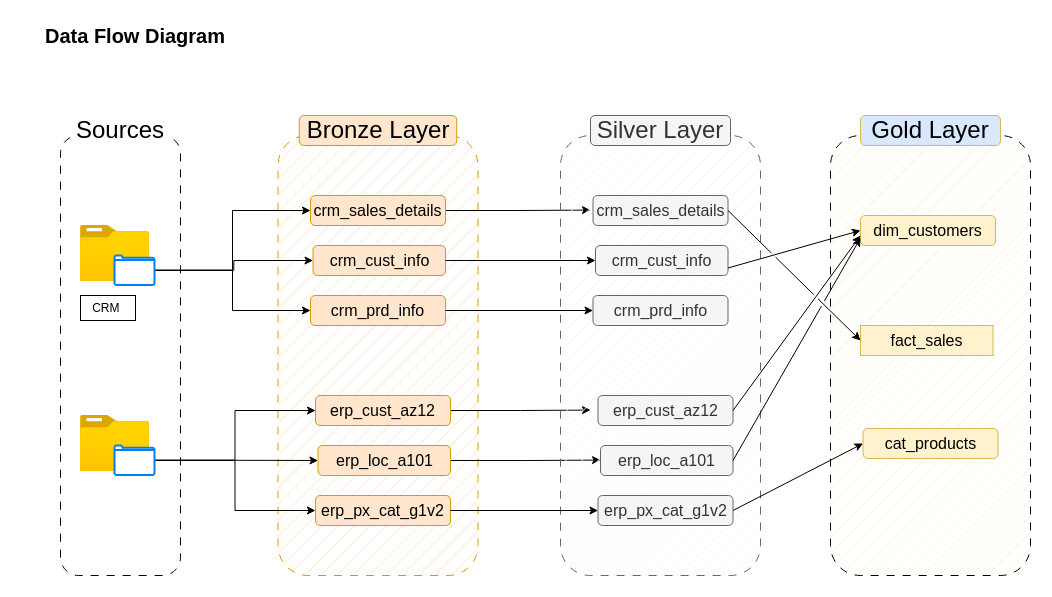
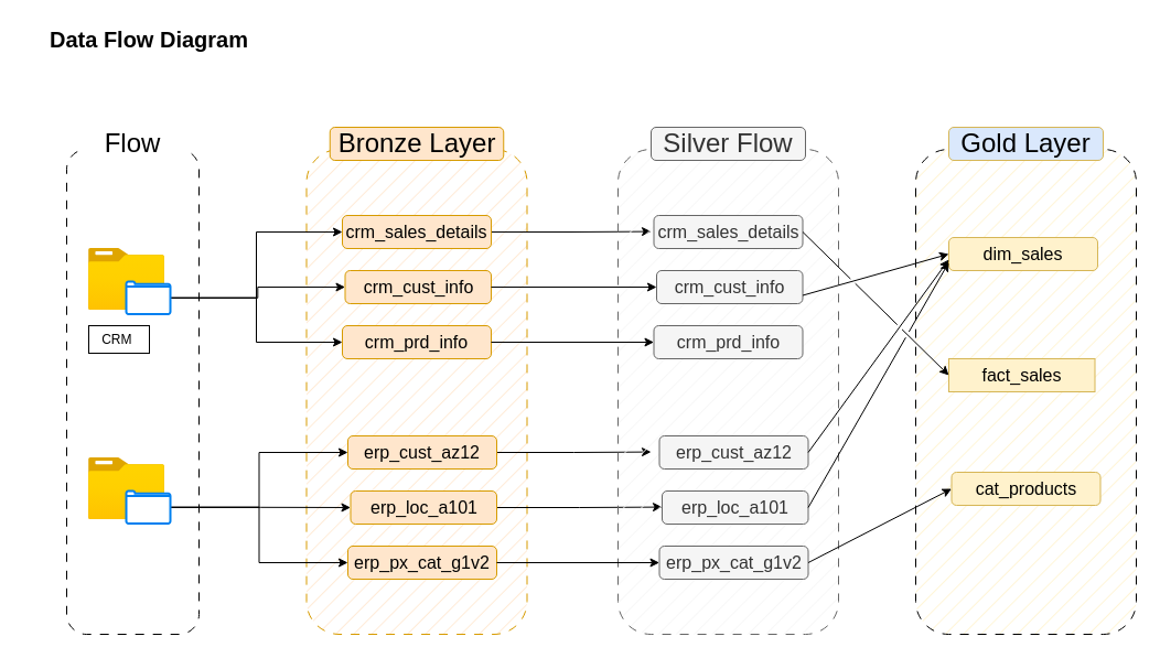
- <mxCell id="3" value="&lt;font style=&quot;font-size: 24px;&quot;&gt;Sources&lt;/font&gt;" style="rounded=0;whiteSpace=wrap;html=1;strokeColor=none;" parent="1" vertex="1"><mxGeometry x="70" y="115" width="100" height="30" as="geometry" /></mxCell>
+ <mxCell id="3" value="&lt;font style=&quot;font-size: 24px;&quot;&gt;Flow&lt;/font&gt;" style="rounded=0;whiteSpace=wrap;html=1;strokeColor=none;" parent="1" vertex="1"><mxGeometry x="70" y="115" width="100" height="30" as="geometry" /></mxCell>
- <mxCell id="29" value="&lt;span style=&quot;font-size: 24px;&quot;&gt;Silver Layer&lt;/span&gt;" style="rounded=1;whiteSpace=wrap;html=1;fillColor=#f5f5f5;strokeColor=#666666;fontColor=#333333;" parent="1" vertex="1"><mxGeometry x="590" y="115" width="140" height="30" as="geometry" /></mxCell>
+ <mxCell id="29" value="&lt;span style=&quot;font-size: 24px;&quot;&gt;Silver Flow&lt;/span&gt;" style="rounded=1;whiteSpace=wrap;html=1;fillColor=#f5f5f5;strokeColor=#666666;fontColor=#333333;" parent="1" vertex="1"><mxGeometry x="590" y="115" width="140" height="30" as="geometry" /></mxCell>
- <mxCell id="48" value="&lt;span style=&quot;font-size: 16px;&quot;&gt;dim_customers&lt;/span&gt;" style="rounded=1;whiteSpace=wrap;html=1;fillColor=#fff2cc;strokeColor=#d6b656;" vertex="1" parent="1"><mxGeometry x="860" y="215" width="135" height="30" as="geometry" /></mxCell>
+ <mxCell id="48" value="&lt;span style=&quot;font-size: 16px;&quot;&gt;dim_sales&lt;/span&gt;" style="rounded=1;whiteSpace=wrap;html=1;fillColor=#fff2cc;strokeColor=#d6b656;" vertex="1" parent="1"><mxGeometry x="860" y="215" width="135" height="30" as="geometry" /></mxCell>
